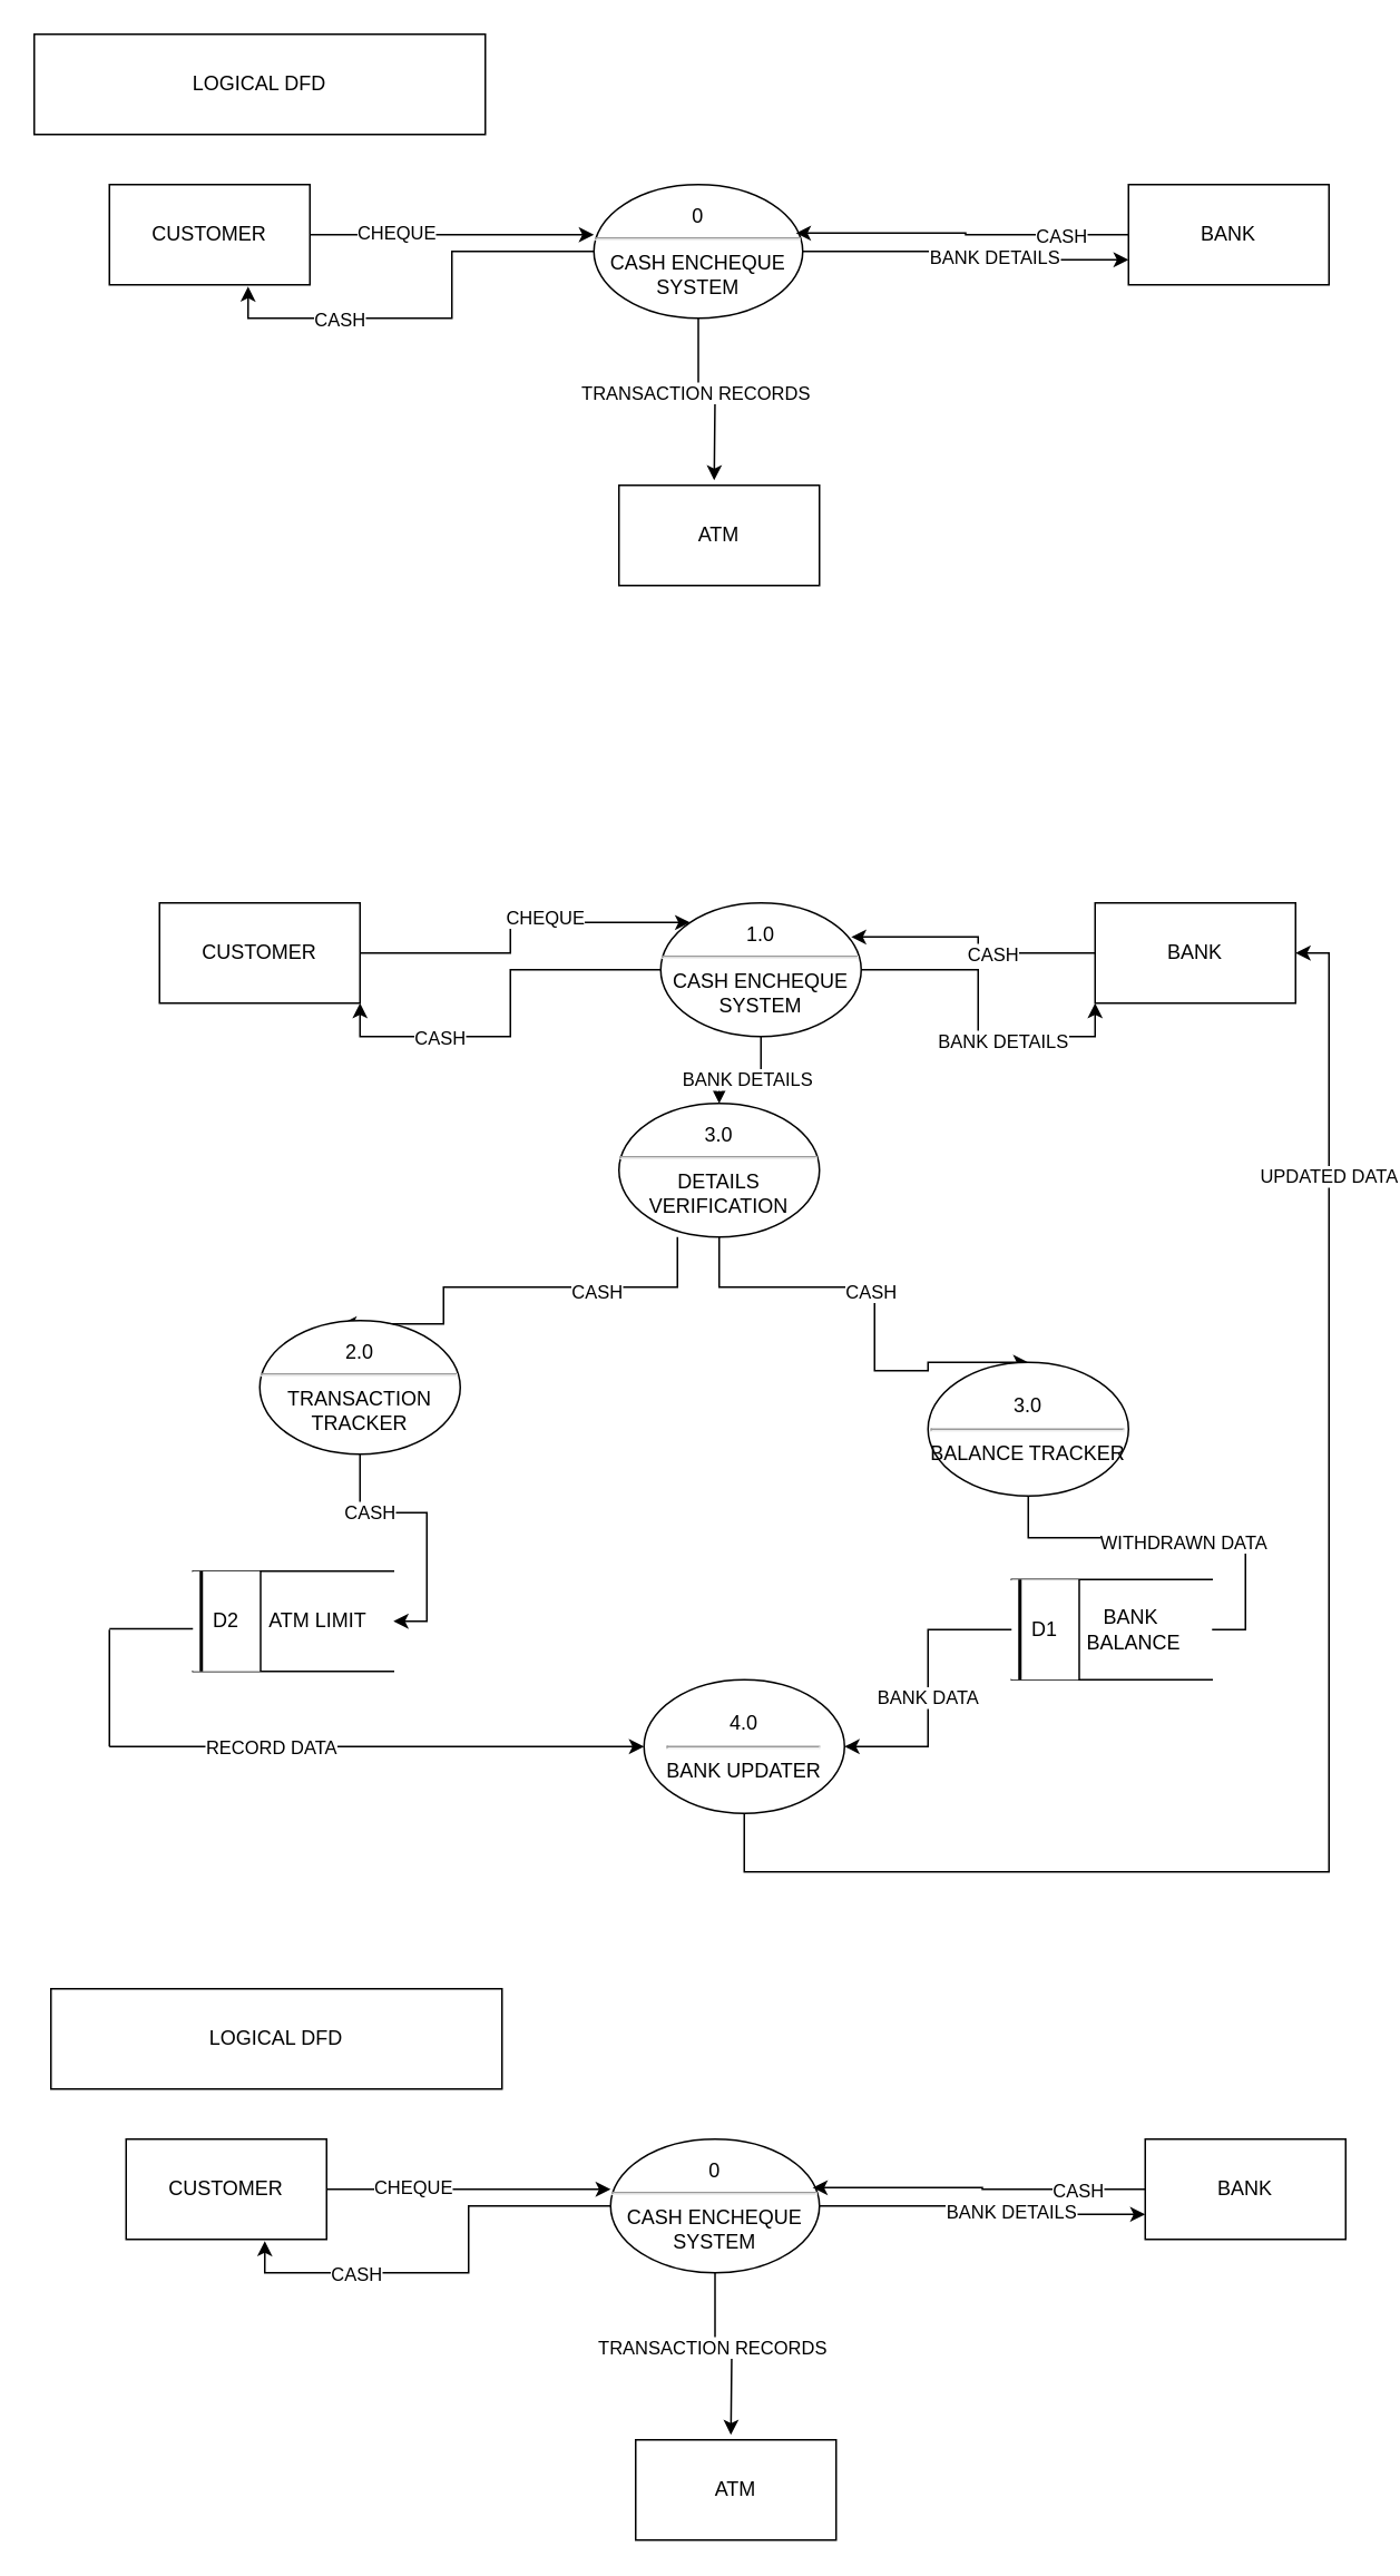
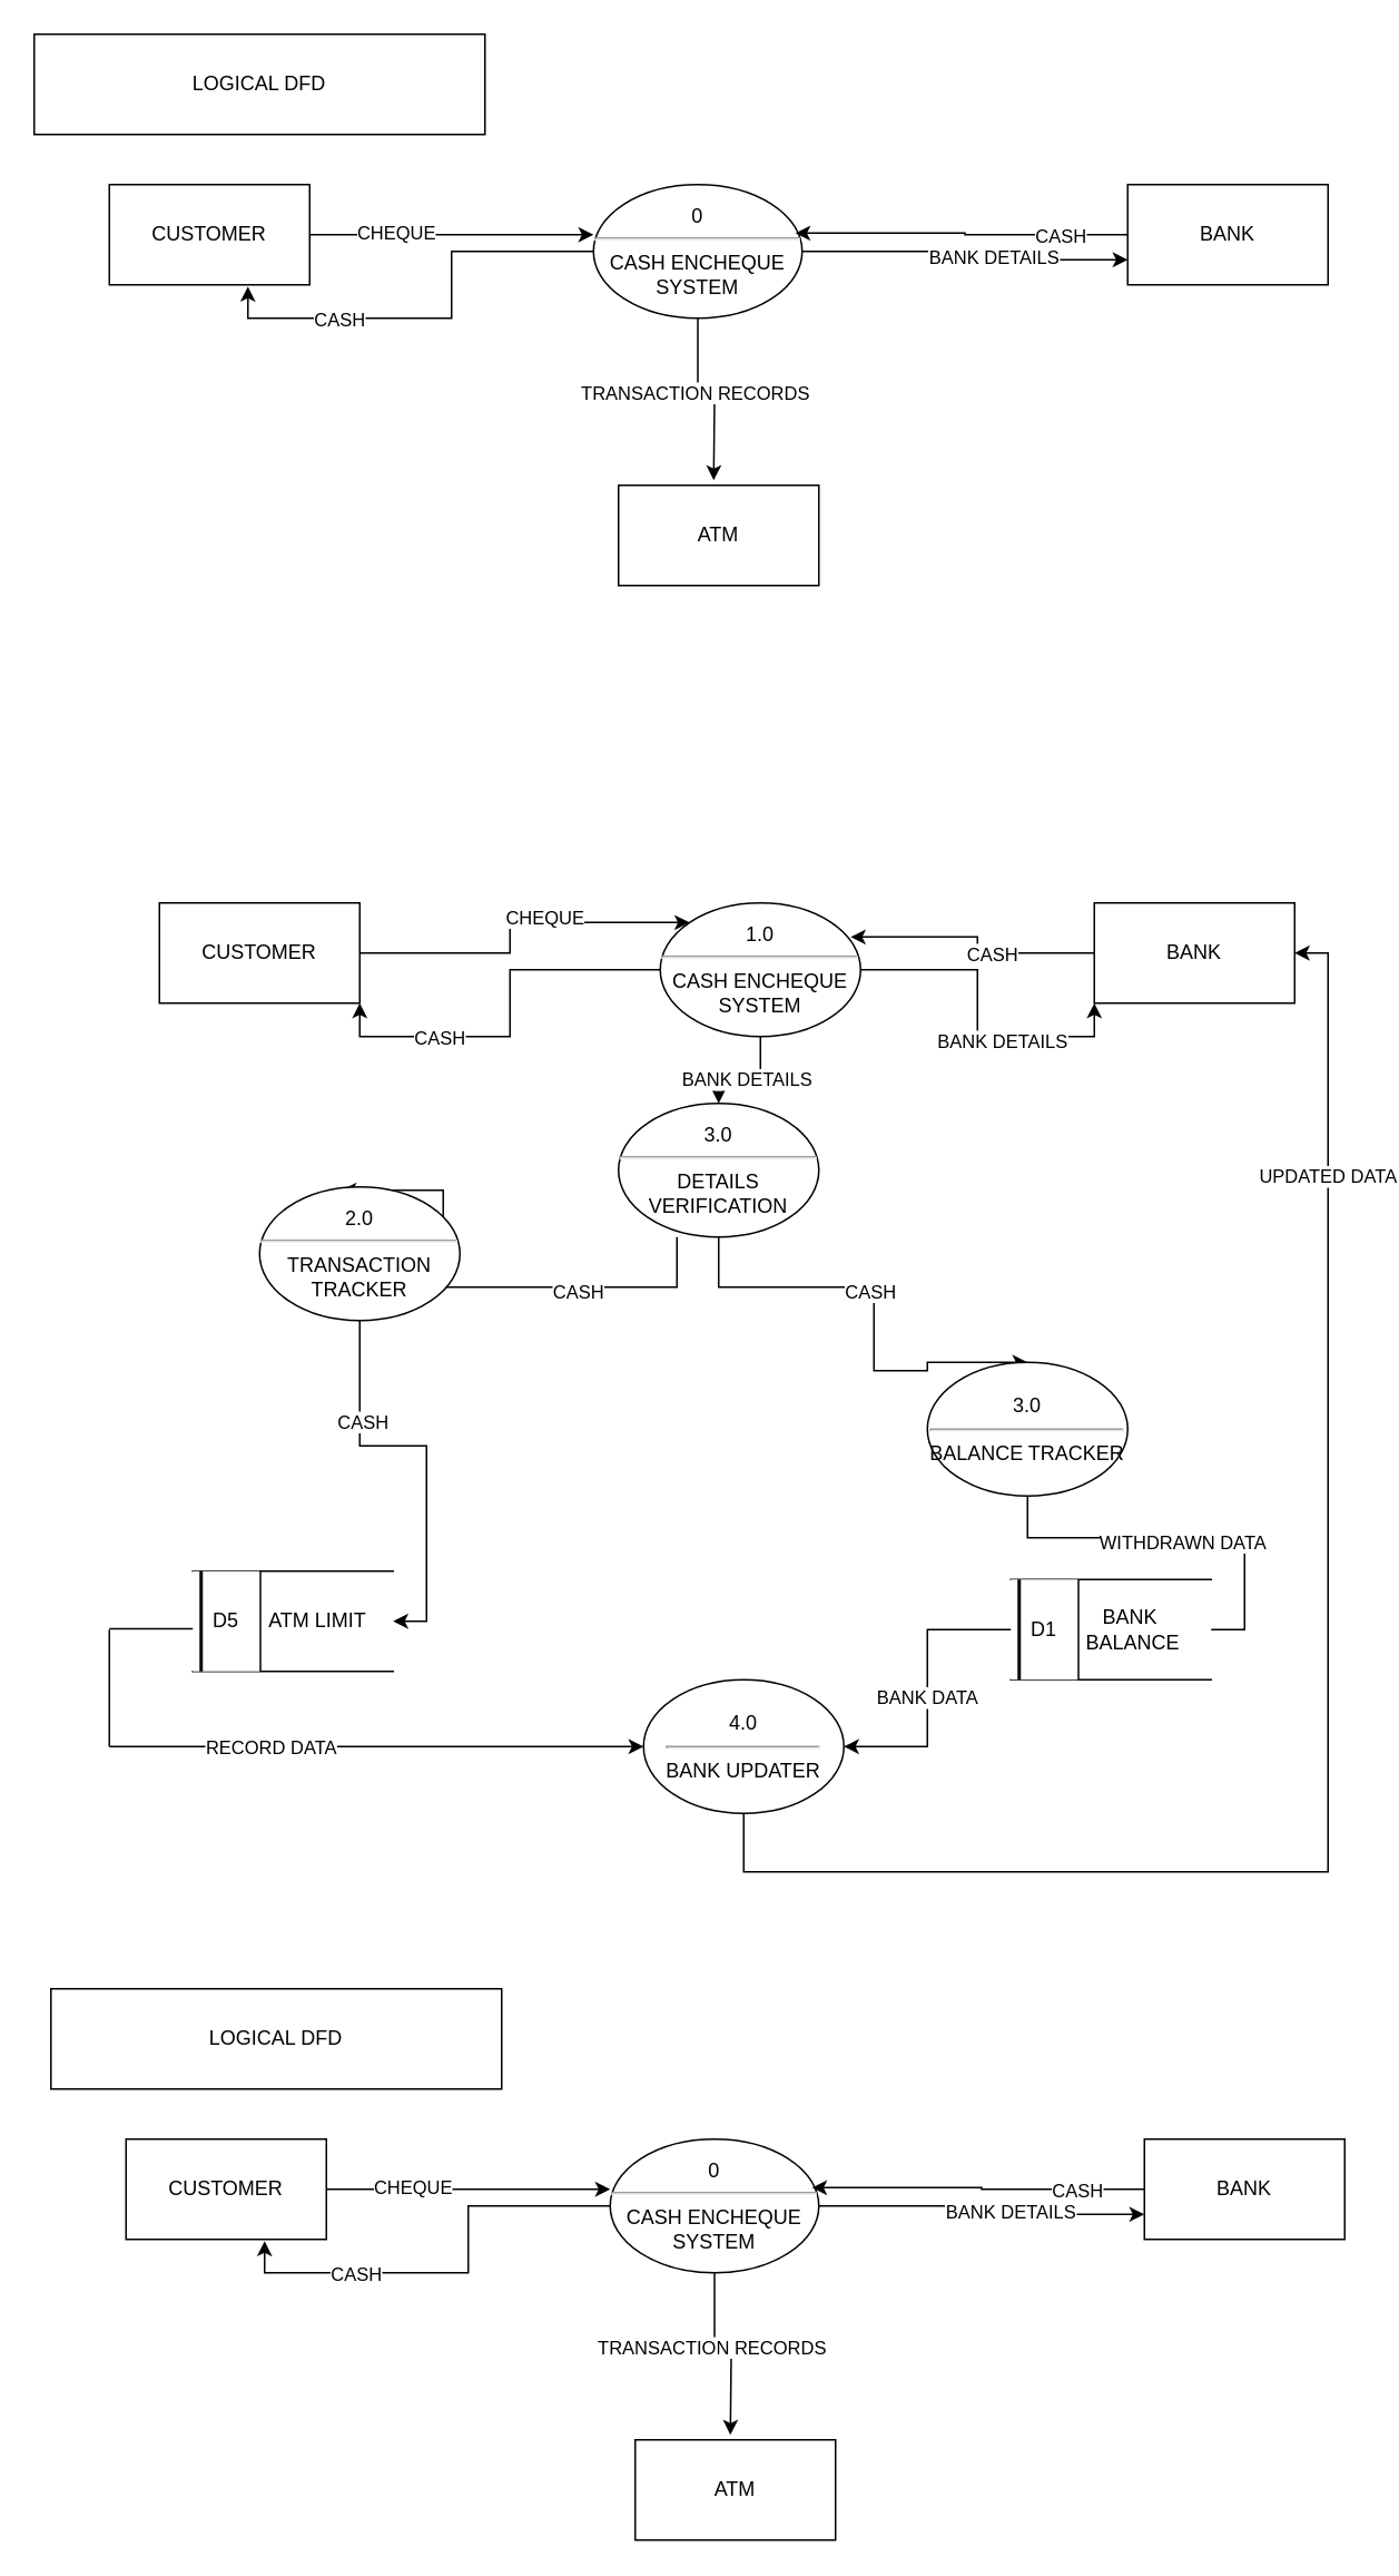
- <mxCell id="21" value="2.0&lt;hr&gt;TRANSACTION TRACKER" style="ellipse;whiteSpace=wrap;html=1;" parent="1" vertex="1"><mxGeometry x="155" y="790" width="120" height="80" as="geometry" /></mxCell>
+ <mxCell id="21" value="2.0&lt;hr&gt;TRANSACTION TRACKER" style="ellipse;whiteSpace=wrap;html=1;" parent="1" vertex="1"><mxGeometry x="155" y="710" width="120" height="80" as="geometry" /></mxCell>
- <mxCell id="33" value="D2" style="rounded=0;whiteSpace=wrap;html=1;strokeColor=none;" parent="30" vertex="1"><mxGeometry width="40" height="60" as="geometry" /></mxCell>
+ <mxCell id="33" value="D5" style="rounded=0;whiteSpace=wrap;html=1;strokeColor=none;" parent="30" vertex="1"><mxGeometry width="40" height="60" as="geometry" /></mxCell>
